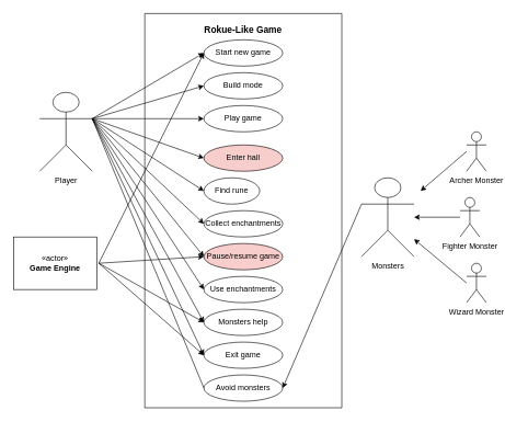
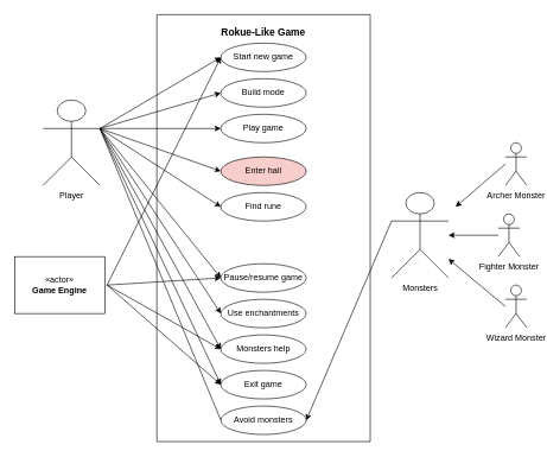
- <mxCell id="14" value="" style="endArrow=classic;html=1;rounded=0;entryX=0;entryY=0.5;entryDx=0;entryDy=0;exitX=1;exitY=0.333;exitDx=0;exitDy=0;exitPerimeter=0;" parent="1" source="2" target="36" edge="1"><mxGeometry width="50" height="50" relative="1" as="geometry"><mxPoint x="240" y="300" as="sourcePoint" /><mxPoint x="330" y="210" as="targetPoint" /></mxGeometry></mxCell>
- <mxCell id="28" value="Find rune" style="ellipse;whiteSpace=wrap;html=1;" parent="24" vertex="1"><mxGeometry x="90" y="250" width="85" height="40" as="geometry" /></mxCell>
+ <mxCell id="28" value="Find rune" style="ellipse;whiteSpace=wrap;html=1;" parent="24" vertex="1"><mxGeometry x="90" y="250" width="120" height="40" as="geometry" /></mxCell>
- <mxCell id="36" value="Collect enchantments" style="ellipse;whiteSpace=wrap;html=1;" parent="24" vertex="1"><mxGeometry x="90" y="300" width="120" height="40" as="geometry" /></mxCell>
- <mxCell id="30" value="Pause/resume game" style="ellipse;whiteSpace=wrap;html=1;fillColor=#f8cecc;" parent="24" vertex="1"><mxGeometry x="90" y="350" width="120" height="40" as="geometry" /></mxCell>
+ <mxCell id="30" value="Pause/resume game" style="ellipse;whiteSpace=wrap;html=1;" parent="24" vertex="1"><mxGeometry x="90" y="350" width="120" height="40" as="geometry" /></mxCell>
